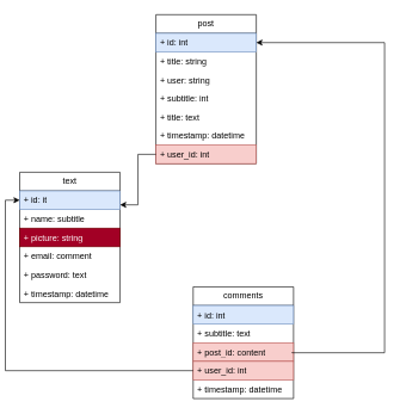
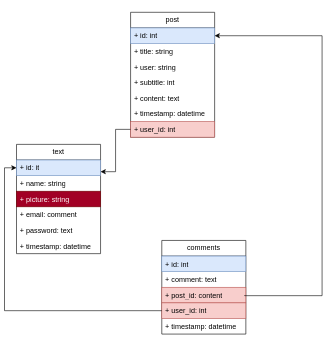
- <mxCell id="14" value="+ title: text" style="text;strokeColor=none;fillColor=none;align=left;verticalAlign=top;spacingLeft=4;spacingRight=4;overflow=hidden;rotatable=0;points=[[0,0.5],[1,0.5]];portConstraint=eastwest;whiteSpace=wrap;html=1;" parent="9" vertex="1"><mxGeometry y="130" width="140" height="26" as="geometry" /></mxCell>
+ <mxCell id="14" value="+ content: text" style="text;strokeColor=none;fillColor=none;align=left;verticalAlign=top;spacingLeft=4;spacingRight=4;overflow=hidden;rotatable=0;points=[[0,0.5],[1,0.5]];portConstraint=eastwest;whiteSpace=wrap;html=1;" parent="9" vertex="1"><mxGeometry y="130" width="140" height="26" as="geometry" /></mxCell>
- <mxCell id="4" value="+ name: subtitle" style="text;strokeColor=none;fillColor=none;align=left;verticalAlign=top;spacingLeft=4;spacingRight=4;overflow=hidden;rotatable=0;points=[[0,0.5],[1,0.5]];portConstraint=eastwest;whiteSpace=wrap;html=1;" parent="2" vertex="1"><mxGeometry y="52" width="140" height="26" as="geometry" /></mxCell>
+ <mxCell id="4" value="+ name: string" style="text;strokeColor=none;fillColor=none;align=left;verticalAlign=top;spacingLeft=4;spacingRight=4;overflow=hidden;rotatable=0;points=[[0,0.5],[1,0.5]];portConstraint=eastwest;whiteSpace=wrap;html=1;" parent="2" vertex="1"><mxGeometry y="52" width="140" height="26" as="geometry" /></mxCell>
- <mxCell id="19" value="+ subtitle: text" style="text;strokeColor=none;fillColor=none;align=left;verticalAlign=top;spacingLeft=4;spacingRight=4;overflow=hidden;rotatable=0;points=[[0,0.5],[1,0.5]];portConstraint=eastwest;whiteSpace=wrap;html=1;" vertex="1" parent="17"><mxGeometry y="52" width="140" height="26" as="geometry" /></mxCell>
+ <mxCell id="19" value="+ comment: text" style="text;strokeColor=none;fillColor=none;align=left;verticalAlign=top;spacingLeft=4;spacingRight=4;overflow=hidden;rotatable=0;points=[[0,0.5],[1,0.5]];portConstraint=eastwest;whiteSpace=wrap;html=1;" vertex="1" parent="17"><mxGeometry y="52" width="140" height="26" as="geometry" /></mxCell>
